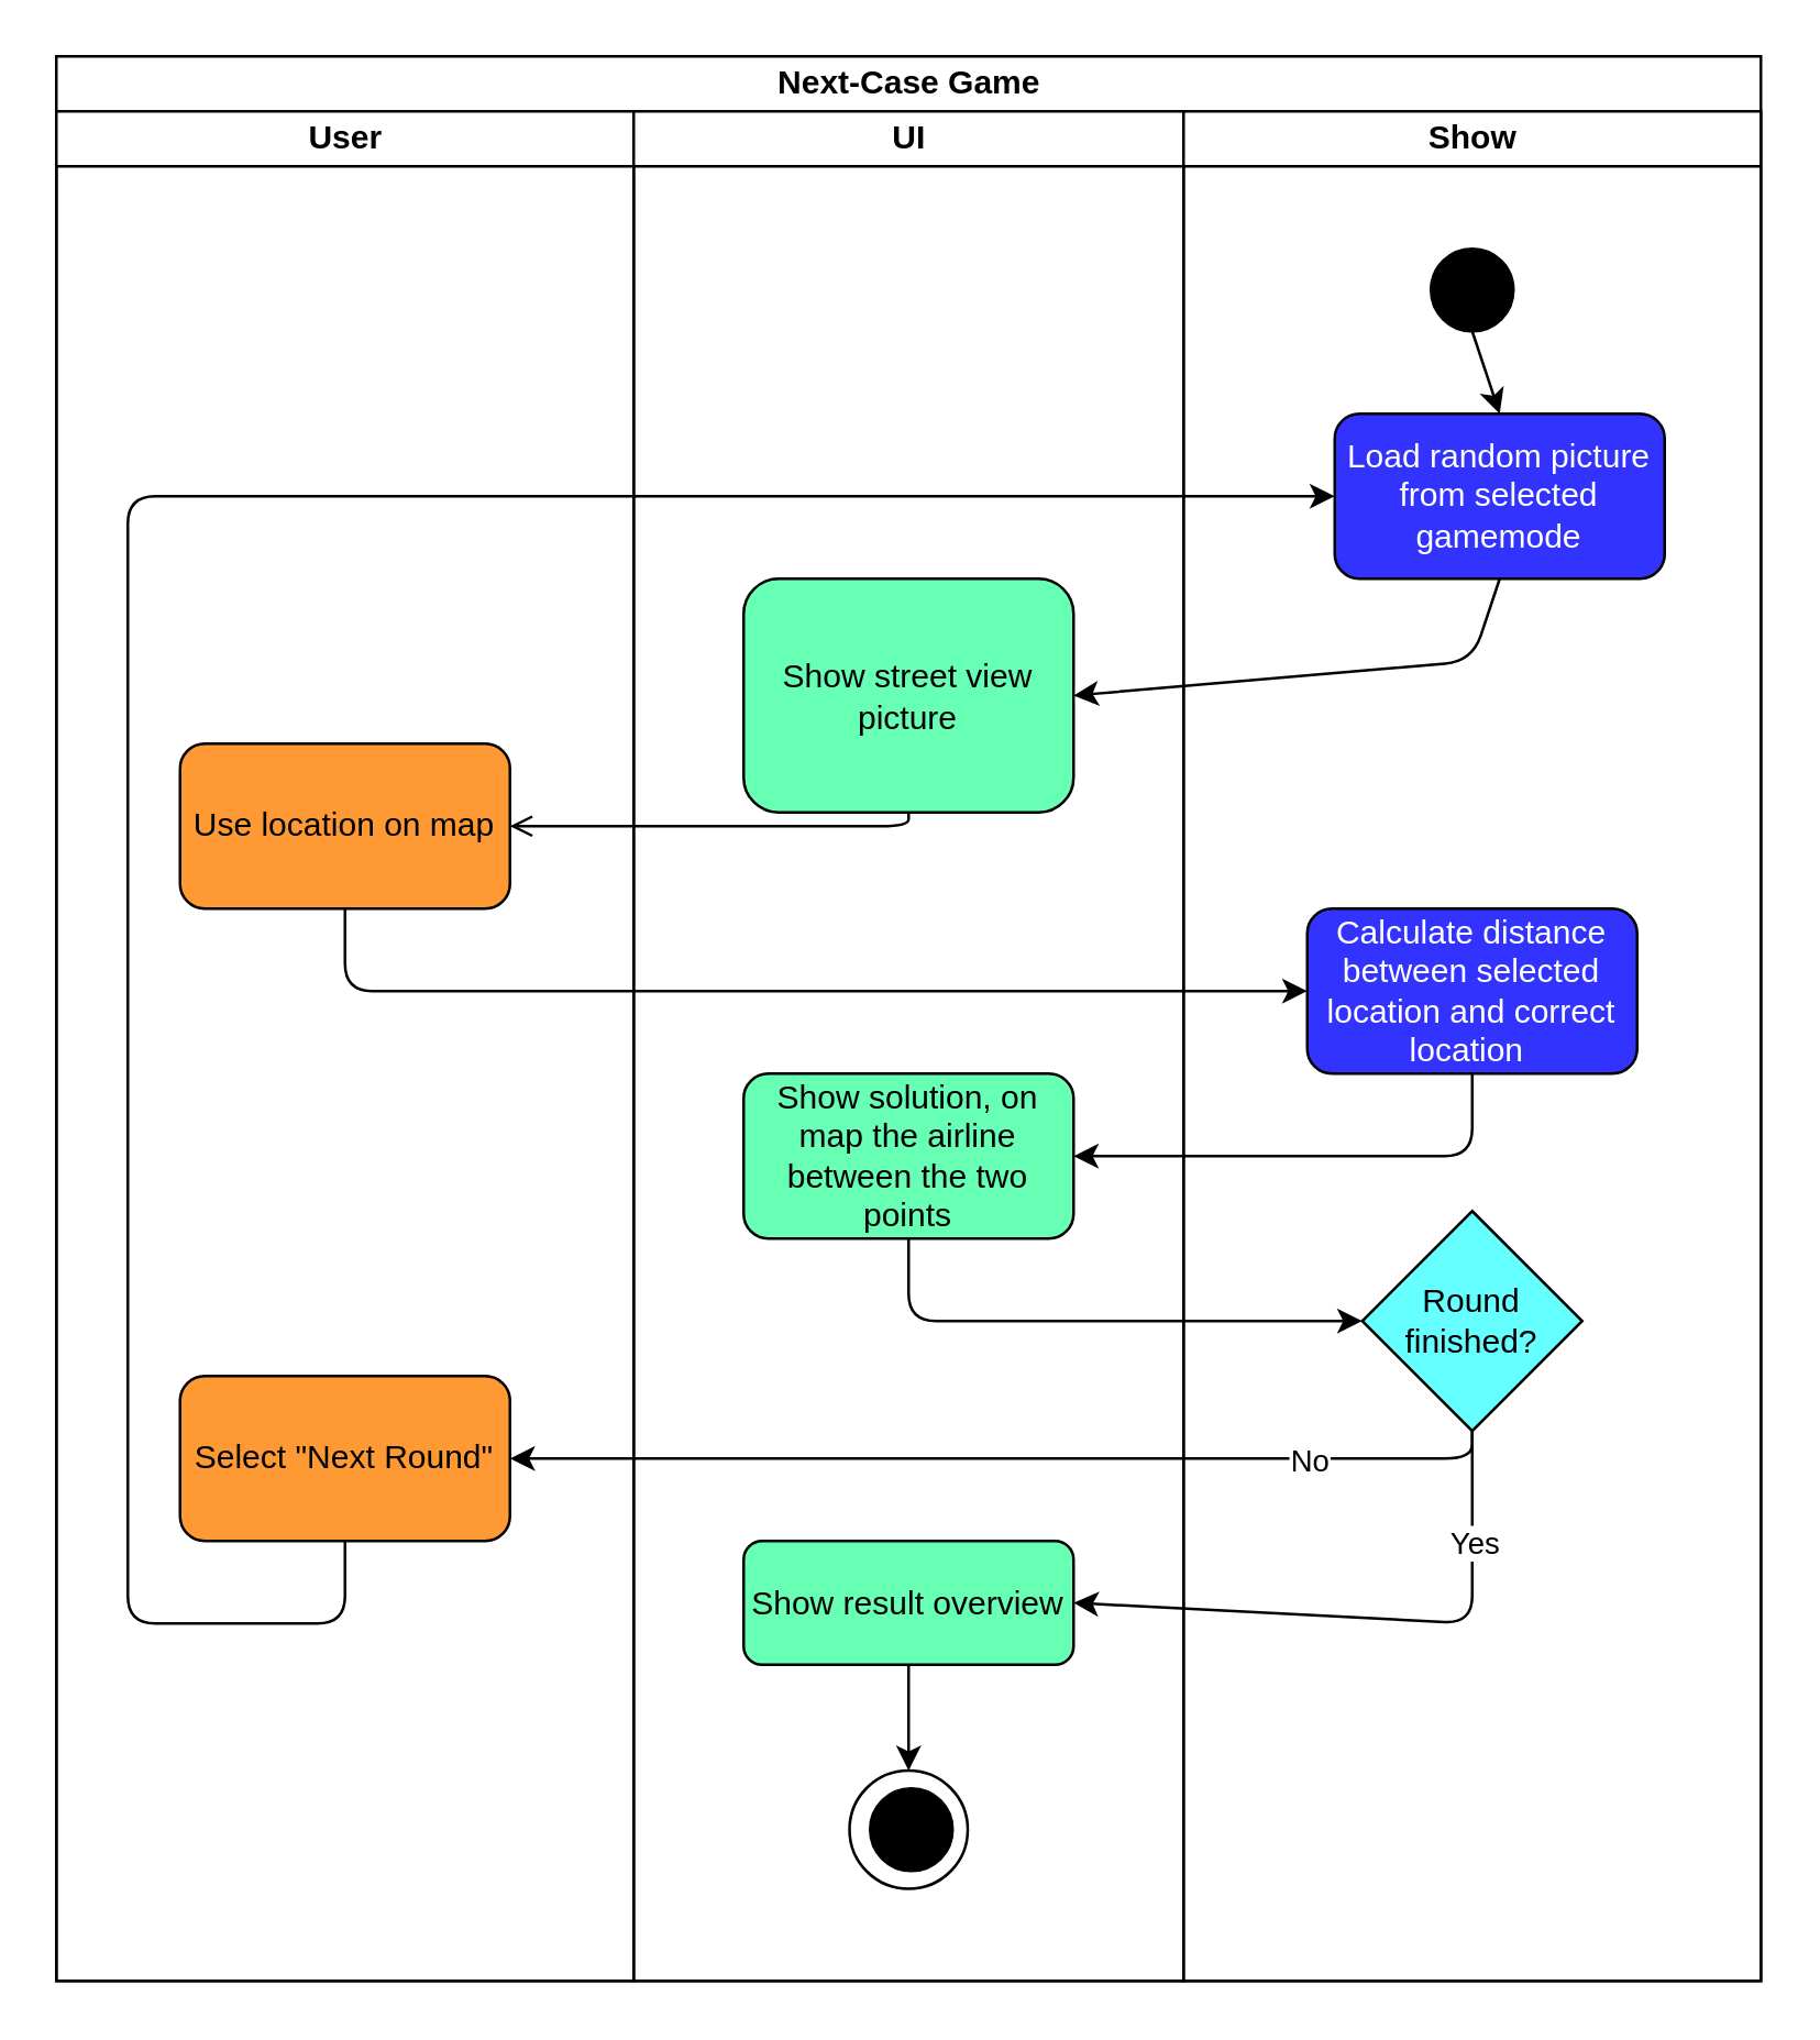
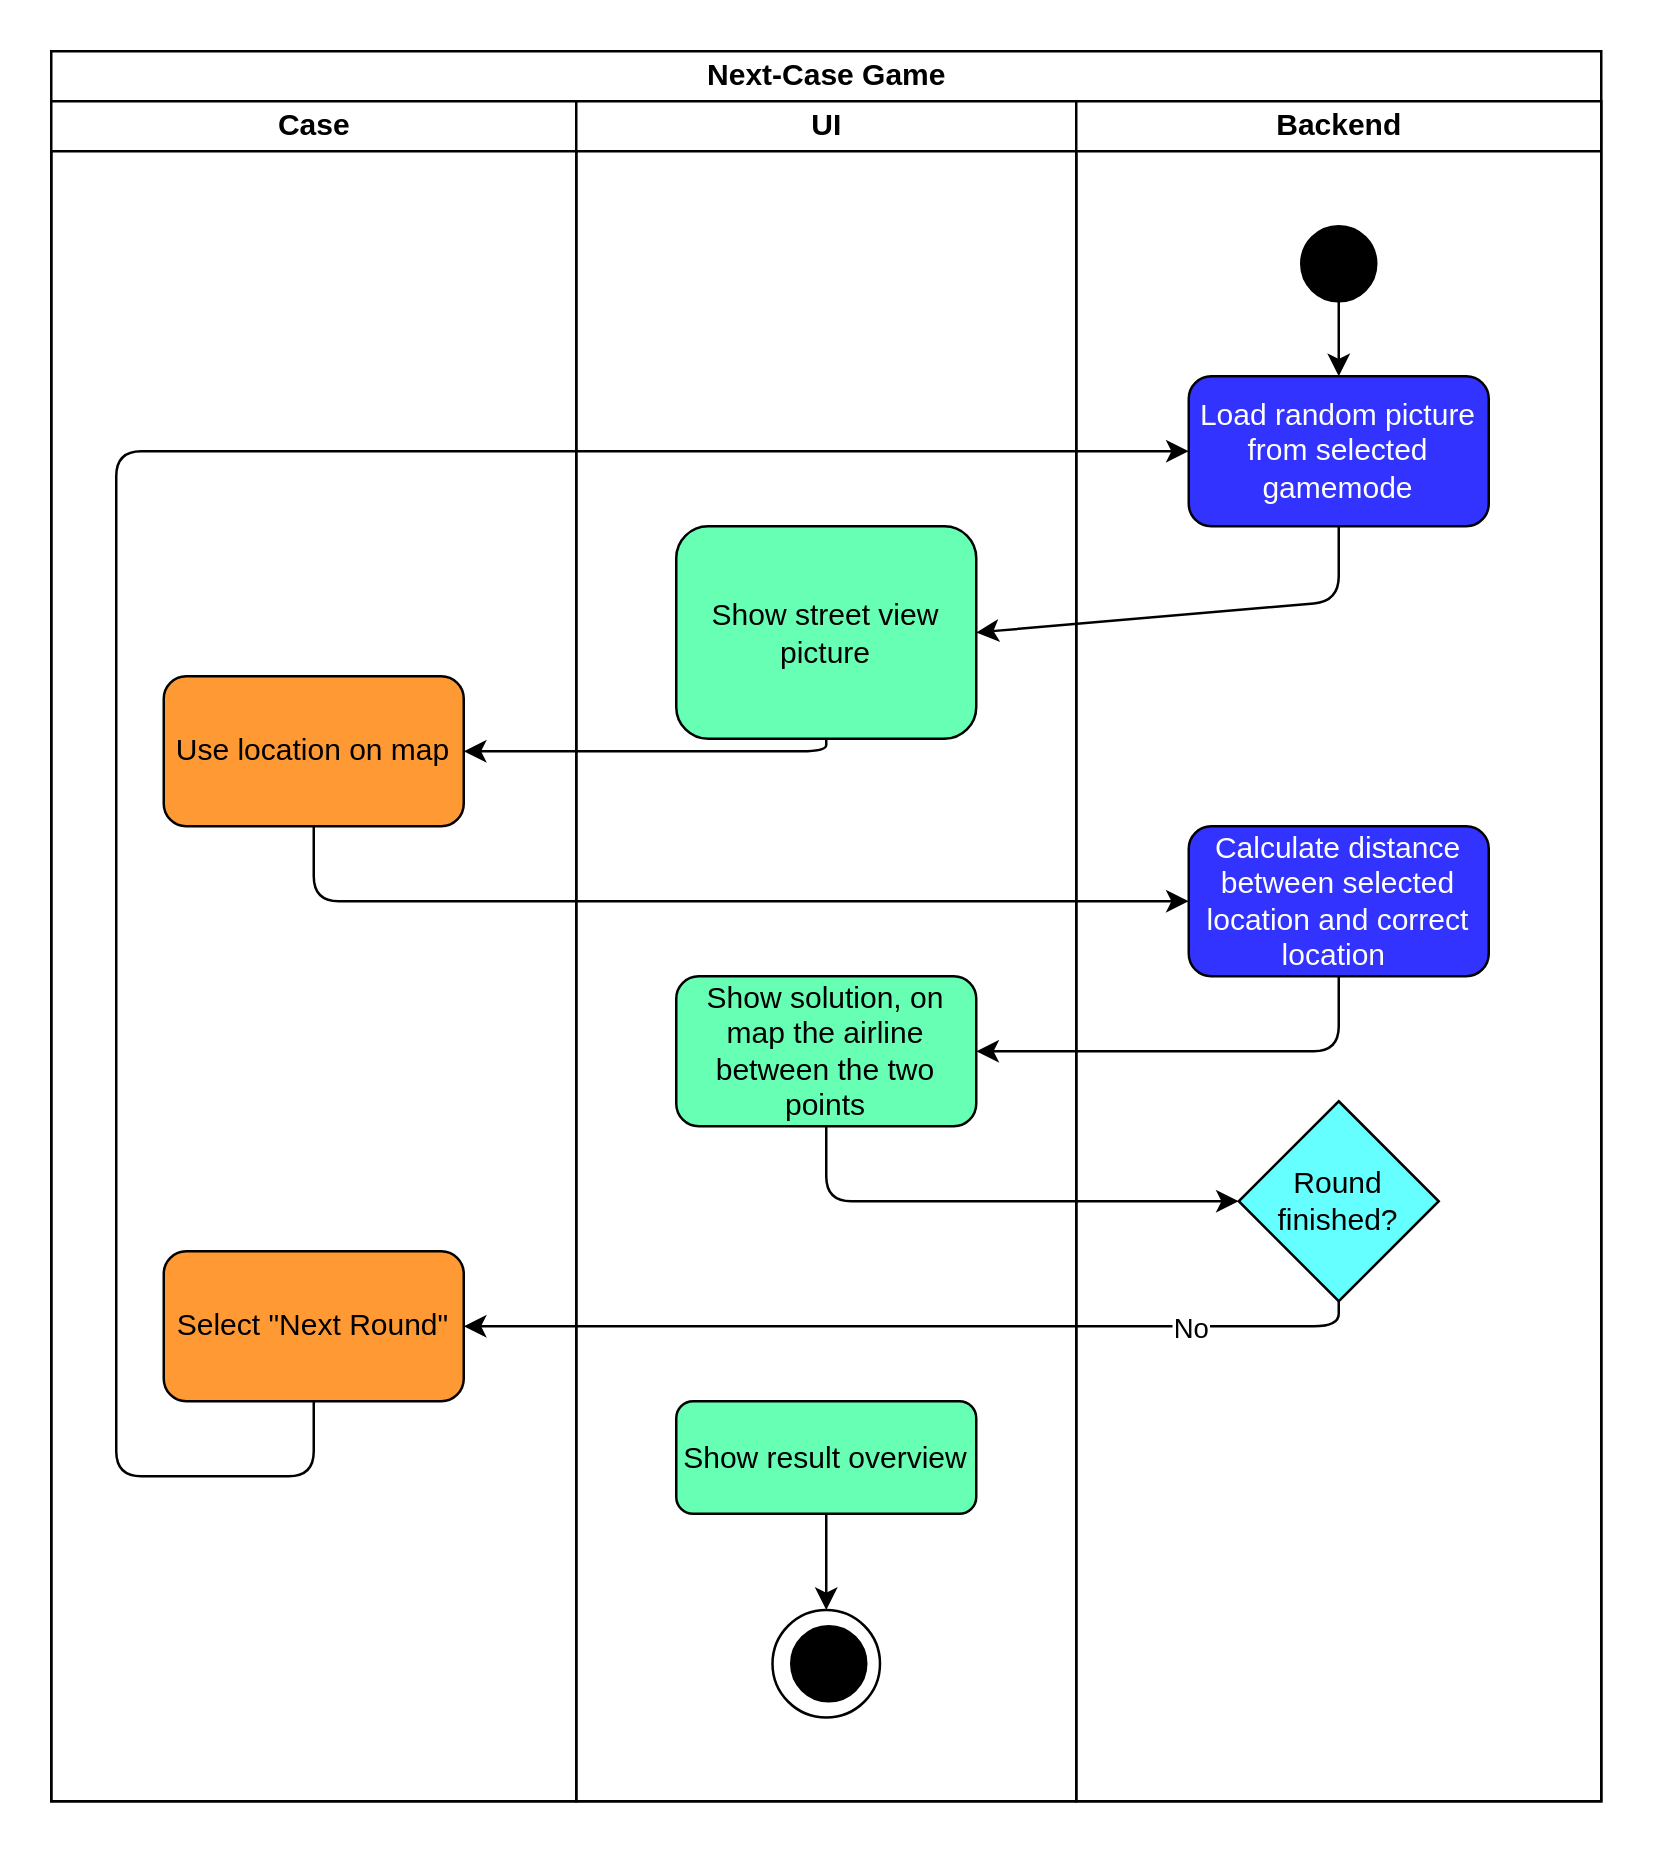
- <mxCell id="3" value="User" style="swimlane;html=1;startSize=20;" parent="2" vertex="1"><mxGeometry y="20" width="210" height="680" as="geometry" /></mxCell>
+ <mxCell id="3" value="Case" style="swimlane;html=1;startSize=20;" parent="2" vertex="1"><mxGeometry y="20" width="210" height="680" as="geometry" /></mxCell>
- <mxCell id="23" value="Show" style="swimlane;html=1;startSize=20;" parent="2" vertex="1"><mxGeometry x="410" y="20" width="210" height="680" as="geometry" /></mxCell>
+ <mxCell id="23" value="Backend" style="swimlane;html=1;startSize=20;" parent="2" vertex="1"><mxGeometry x="410" y="20" width="210" height="680" as="geometry" /></mxCell>
- <mxCell id="24" value="Load random picture from selected gamemode" style="rounded=1;whiteSpace=wrap;html=1;fillColor=#3333FF;fontColor=#FFFFFF;" parent="23" vertex="1"><mxGeometry x="55" y="110" width="120" height="60" as="geometry" /></mxCell>
+ <mxCell id="24" value="Load random picture from selected gamemode" style="rounded=1;whiteSpace=wrap;html=1;fillColor=#3333FF;fontColor=#FFFFFF;" parent="23" vertex="1"><mxGeometry x="45" y="110" width="120" height="60" as="geometry" /></mxCell>
- <mxCell id="14" value="" style="endArrow=open;html=1;entryX=1;entryY=0.5;entryDx=0;entryDy=0;exitX=0.5;exitY=1;exitDx=0;exitDy=0;" edge="1" parent="2" source="8" target="4"><mxGeometry width="50" height="50" relative="1" as="geometry"><mxPoint x="316" y="380" as="sourcePoint" /><mxPoint x="366" y="330" as="targetPoint" /><Array as="points"><mxPoint x="310" y="280" /></Array></mxGeometry></mxCell>
+ <mxCell id="14" value="" style="endArrow=classic;html=1;entryX=1;entryY=0.5;entryDx=0;entryDy=0;exitX=0.5;exitY=1;exitDx=0;exitDy=0;" edge="1" parent="2" source="8" target="4"><mxGeometry width="50" height="50" relative="1" as="geometry"><mxPoint x="316" y="380" as="sourcePoint" /><mxPoint x="366" y="330" as="targetPoint" /><Array as="points"><mxPoint x="310" y="280" /></Array></mxGeometry></mxCell>
- <mxCell id="20" value="" style="endArrow=classic;html=1;entryX=1;entryY=0.5;entryDx=0;entryDy=0;exitX=0.5;exitY=1;exitDx=0;exitDy=0;" edge="1" parent="2" source="26" target="9"><mxGeometry width="50" height="50" relative="1" as="geometry"><mxPoint x="316" y="340" as="sourcePoint" /><mxPoint x="366" y="290" as="targetPoint" /><Array as="points"><mxPoint x="515" y="570" /></Array></mxGeometry></mxCell>
- <mxCell id="21" value="Yes" style="edgeLabel;html=1;align=center;verticalAlign=middle;resizable=0;points=[];rotation=0;" vertex="1" connectable="0" parent="20"><mxGeometry x="-0.553" y="4" relative="1" as="geometry"><mxPoint x="-4" y="-8" as="offset" /></mxGeometry></mxCell>
